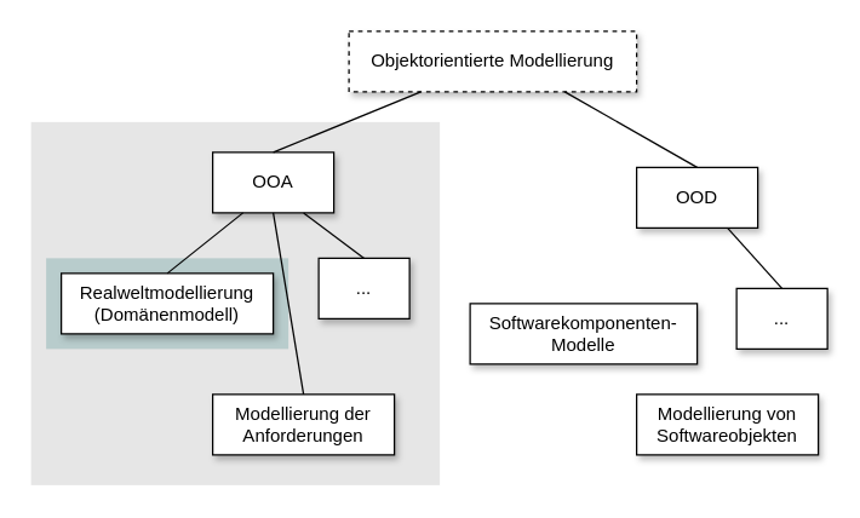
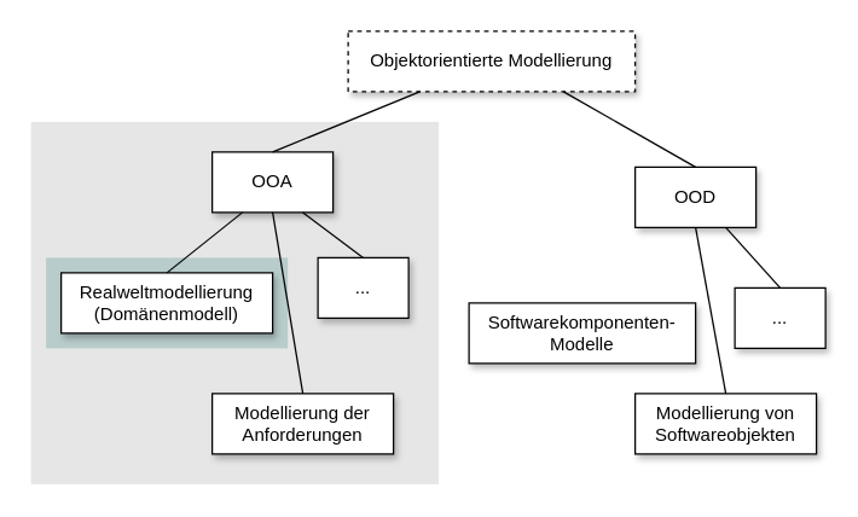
+ <mxCell id="18" value="" style="endArrow=none;html=1;rounded=0;entryX=0.5;entryY=1;entryDx=0;entryDy=0;exitX=0.5;exitY=0;exitDx=0;exitDy=0;" parent="1" source="11" target="6" edge="1"><mxGeometry width="50" height="50" relative="1" as="geometry"><mxPoint x="376" y="490" as="sourcePoint" /><mxPoint x="426" y="440" as="targetPoint" /></mxGeometry></mxCell>
